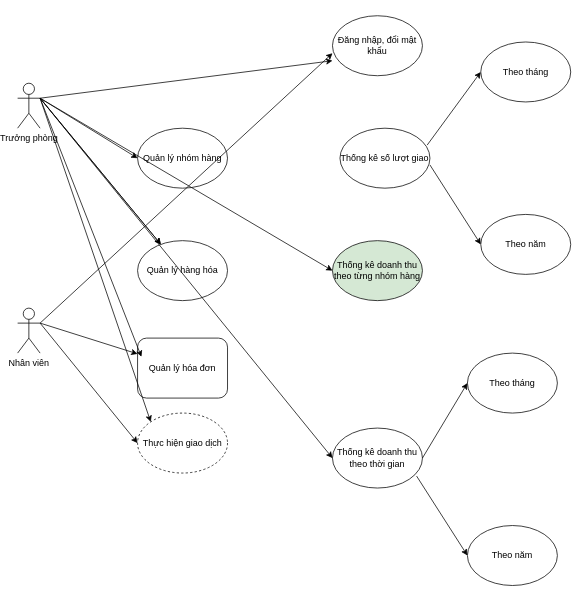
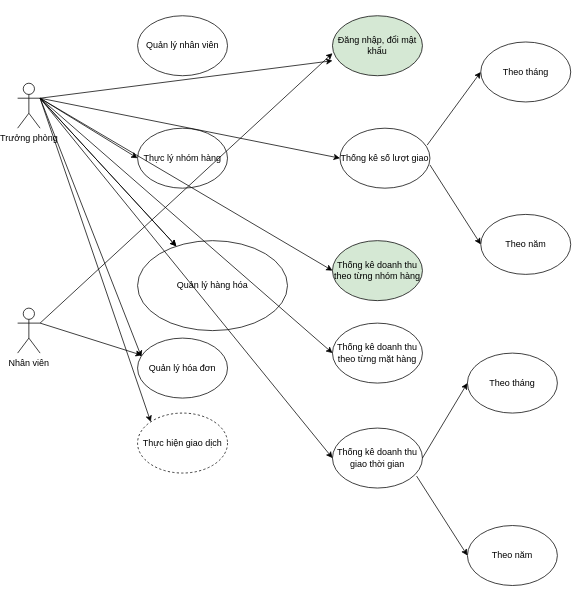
+ <mxCell id="4" value="Quản lý nhân viên" style="ellipse;whiteSpace=wrap;html=1;" vertex="1" parent="1"><mxGeometry x="180" y="20" width="120" height="80" as="geometry" /></mxCell>
- <mxCell id="8" value="Đăng nhập, đổi mật khẩu" style="ellipse;whiteSpace=wrap;html=1;" vertex="1" parent="1"><mxGeometry x="440" y="20" width="120" height="80" as="geometry" /></mxCell>
+ <mxCell id="8" value="Đăng nhập, đổi mật khẩu" style="ellipse;whiteSpace=wrap;html=1;fillColor=#d5e8d4;" vertex="1" parent="1"><mxGeometry x="440" y="20" width="120" height="80" as="geometry" /></mxCell>
+ <mxCell id="31" value="" style="endArrow=classic;html=1;rounded=0;entryX=0;entryY=0.5;entryDx=0;entryDy=0;exitX=1;exitY=0.333;exitDx=0;exitDy=0;exitPerimeter=0;" edge="1" parent="1" source="2" target="11"><mxGeometry width="50" height="50" relative="1" as="geometry"><mxPoint x="400" y="230" as="sourcePoint" /><mxPoint x="450" y="180" as="targetPoint" /></mxGeometry></mxCell>
- <mxCell id="5" value="Quản lý nhóm hàng" style="ellipse;whiteSpace=wrap;html=1;" vertex="1" parent="1"><mxGeometry x="180" y="170" width="120" height="80" as="geometry" /></mxCell>
+ <mxCell id="5" value="Thực lý nhóm hàng" style="ellipse;whiteSpace=wrap;html=1;" vertex="1" parent="1"><mxGeometry x="180" y="170" width="120" height="80" as="geometry" /></mxCell>
+ <mxCell id="33" value="" style="endArrow=classic;html=1;rounded=0;entryX=0;entryY=0.5;entryDx=0;entryDy=0;exitX=1;exitY=0.333;exitDx=0;exitDy=0;exitPerimeter=0;" edge="1" parent="1" source="2" target="10"><mxGeometry width="50" height="50" relative="1" as="geometry"><mxPoint x="390" y="490" as="sourcePoint" /><mxPoint x="440" y="440" as="targetPoint" /></mxGeometry></mxCell>
- <mxCell id="6" value="Quản lý hàng hóa" style="ellipse;whiteSpace=wrap;html=1;" vertex="1" parent="1"><mxGeometry x="180" y="320" width="120" height="80" as="geometry" /></mxCell>
+ <mxCell id="6" value="Quản lý hàng hóa" style="ellipse;whiteSpace=wrap;html=1;" vertex="1" parent="1"><mxGeometry x="180" y="320" width="200" height="120" as="geometry" /></mxCell>
+ <mxCell id="10" value="Thống kê doanh thu theo từng mặt hàng" style="ellipse;whiteSpace=wrap;html=1;" vertex="1" parent="1"><mxGeometry x="440" y="430" width="120" height="80" as="geometry" /></mxCell>
- <mxCell id="7" value="Quản lý hóa đơn" style="whiteSpace=wrap;html=1;rounded=1;" vertex="1" parent="1"><mxGeometry x="180" y="450" width="120" height="80" as="geometry" /></mxCell>
+ <mxCell id="7" value="Quản lý hóa đơn" style="ellipse;whiteSpace=wrap;html=1;" vertex="1" parent="1"><mxGeometry x="180" y="450" width="120" height="80" as="geometry" /></mxCell>
- <mxCell id="26" value="" style="endArrow=classic;html=1;rounded=0;entryX=0;entryY=0.5;entryDx=0;entryDy=0;exitX=1;exitY=0.333;exitDx=0;exitDy=0;exitPerimeter=0;" edge="1" parent="1" source="3" target="24"><mxGeometry width="50" height="50" relative="1" as="geometry"><mxPoint x="130" y="600" as="sourcePoint" /><mxPoint x="180" y="550" as="targetPoint" /></mxGeometry></mxCell>
- <mxCell id="12" value="Thống kê doanh thu theo thời gian" style="ellipse;whiteSpace=wrap;html=1;" vertex="1" parent="1"><mxGeometry x="440" y="570" width="120" height="80" as="geometry" /></mxCell>
+ <mxCell id="12" value="Thống kê doanh thu giao thời gian" style="ellipse;whiteSpace=wrap;html=1;" vertex="1" parent="1"><mxGeometry x="440" y="570" width="120" height="80" as="geometry" /></mxCell>
